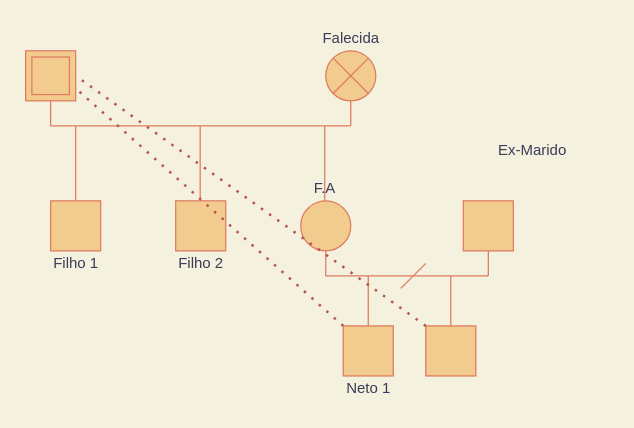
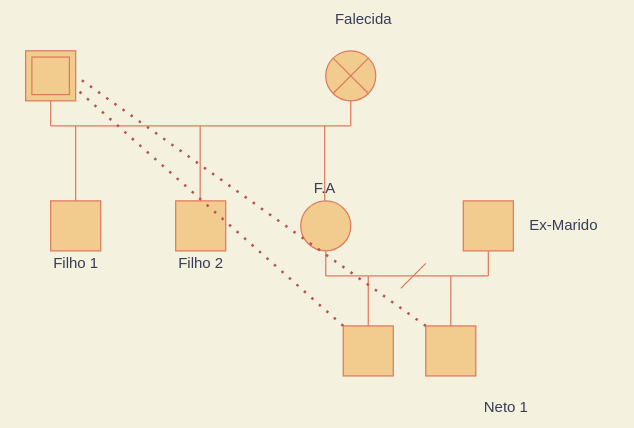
- <mxCell id="28" value="Falecida" style="text;html=1;align=center;verticalAlign=middle;resizable=0;points=[];autosize=1;strokeColor=none;fontColor=#393C56;" parent="1" vertex="1"><mxGeometry x="250" y="20" width="60" height="20" as="geometry" /></mxCell>
+ <mxCell id="28" value="Falecida" style="text;html=1;align=center;verticalAlign=middle;resizable=0;points=[];autosize=1;strokeColor=none;fontColor=#393C56;" parent="1" vertex="1"><mxGeometry x="260" y="5" width="60" height="20" as="geometry" /></mxCell>
- <mxCell id="29" value="Ex-Marido" style="text;html=1;align=center;verticalAlign=middle;resizable=0;points=[];autosize=1;strokeColor=none;fontColor=#393C56;" parent="1" vertex="1"><mxGeometry x="390" y="110" width="70" height="20" as="geometry" /></mxCell>
+ <mxCell id="29" value="Ex-Marido" style="text;html=1;align=center;verticalAlign=middle;resizable=0;points=[];autosize=1;strokeColor=none;fontColor=#393C56;" parent="1" vertex="1"><mxGeometry x="415" y="170" width="70" height="20" as="geometry" /></mxCell>
- <mxCell id="30" value="Neto 1" style="text;html=1;align=center;verticalAlign=middle;resizable=0;points=[];autosize=1;strokeColor=none;fontColor=#393C56;" parent="1" vertex="1"><mxGeometry x="269" y="300" width="50" height="20" as="geometry" /></mxCell>
+ <mxCell id="30" value="Neto 1" style="text;html=1;align=center;verticalAlign=middle;resizable=0;points=[];autosize=1;strokeColor=none;fontColor=#393C56;" parent="1" vertex="1"><mxGeometry x="379" y="315" width="50" height="20" as="geometry" /></mxCell>
